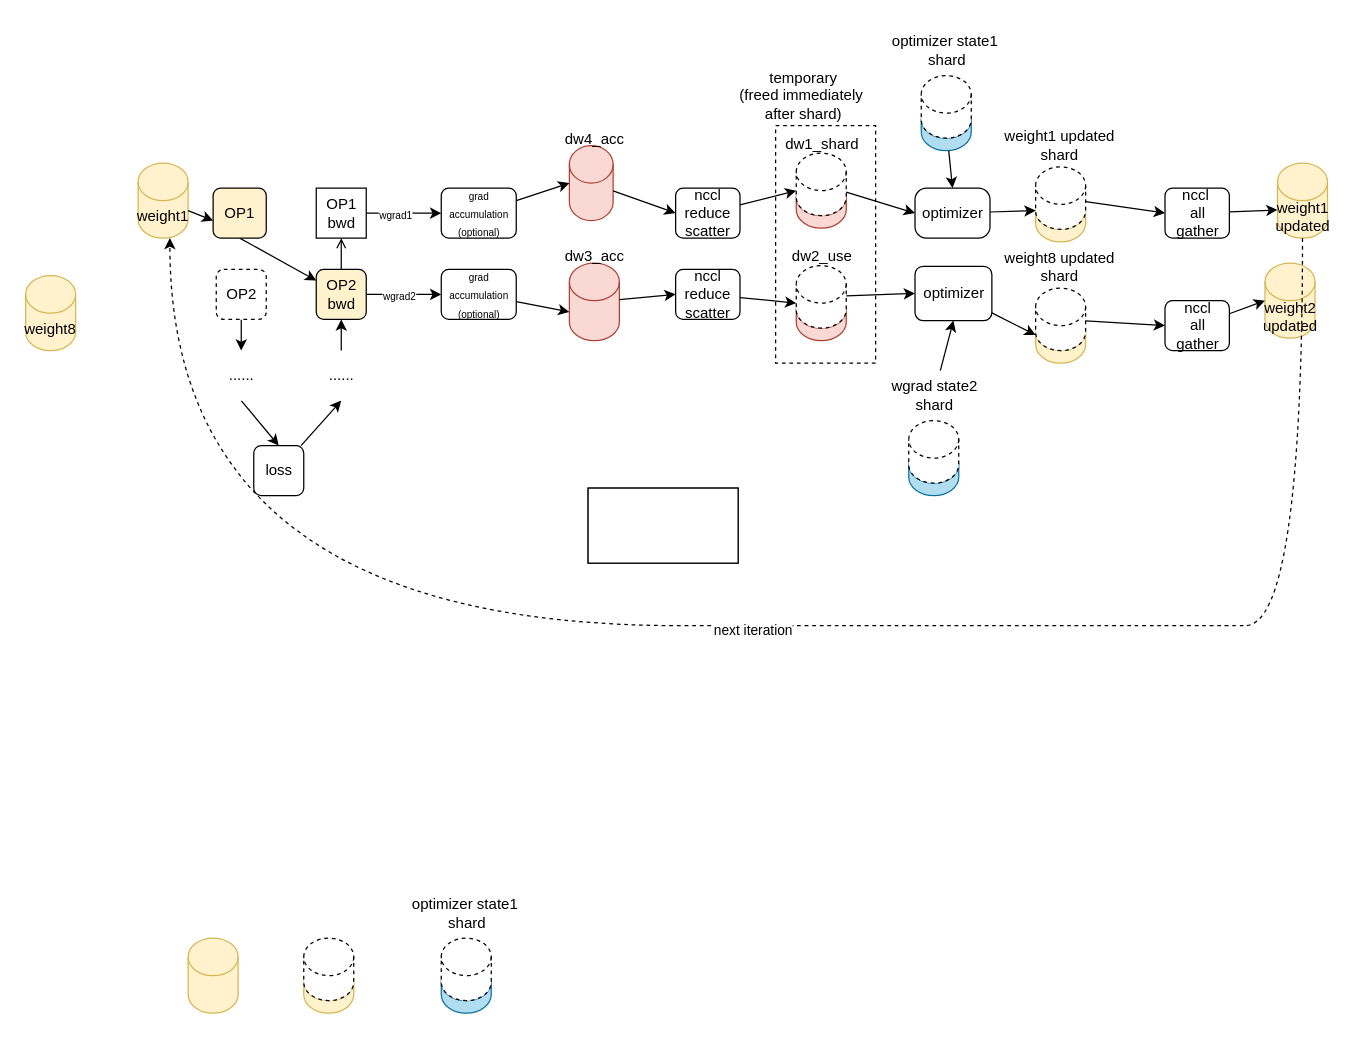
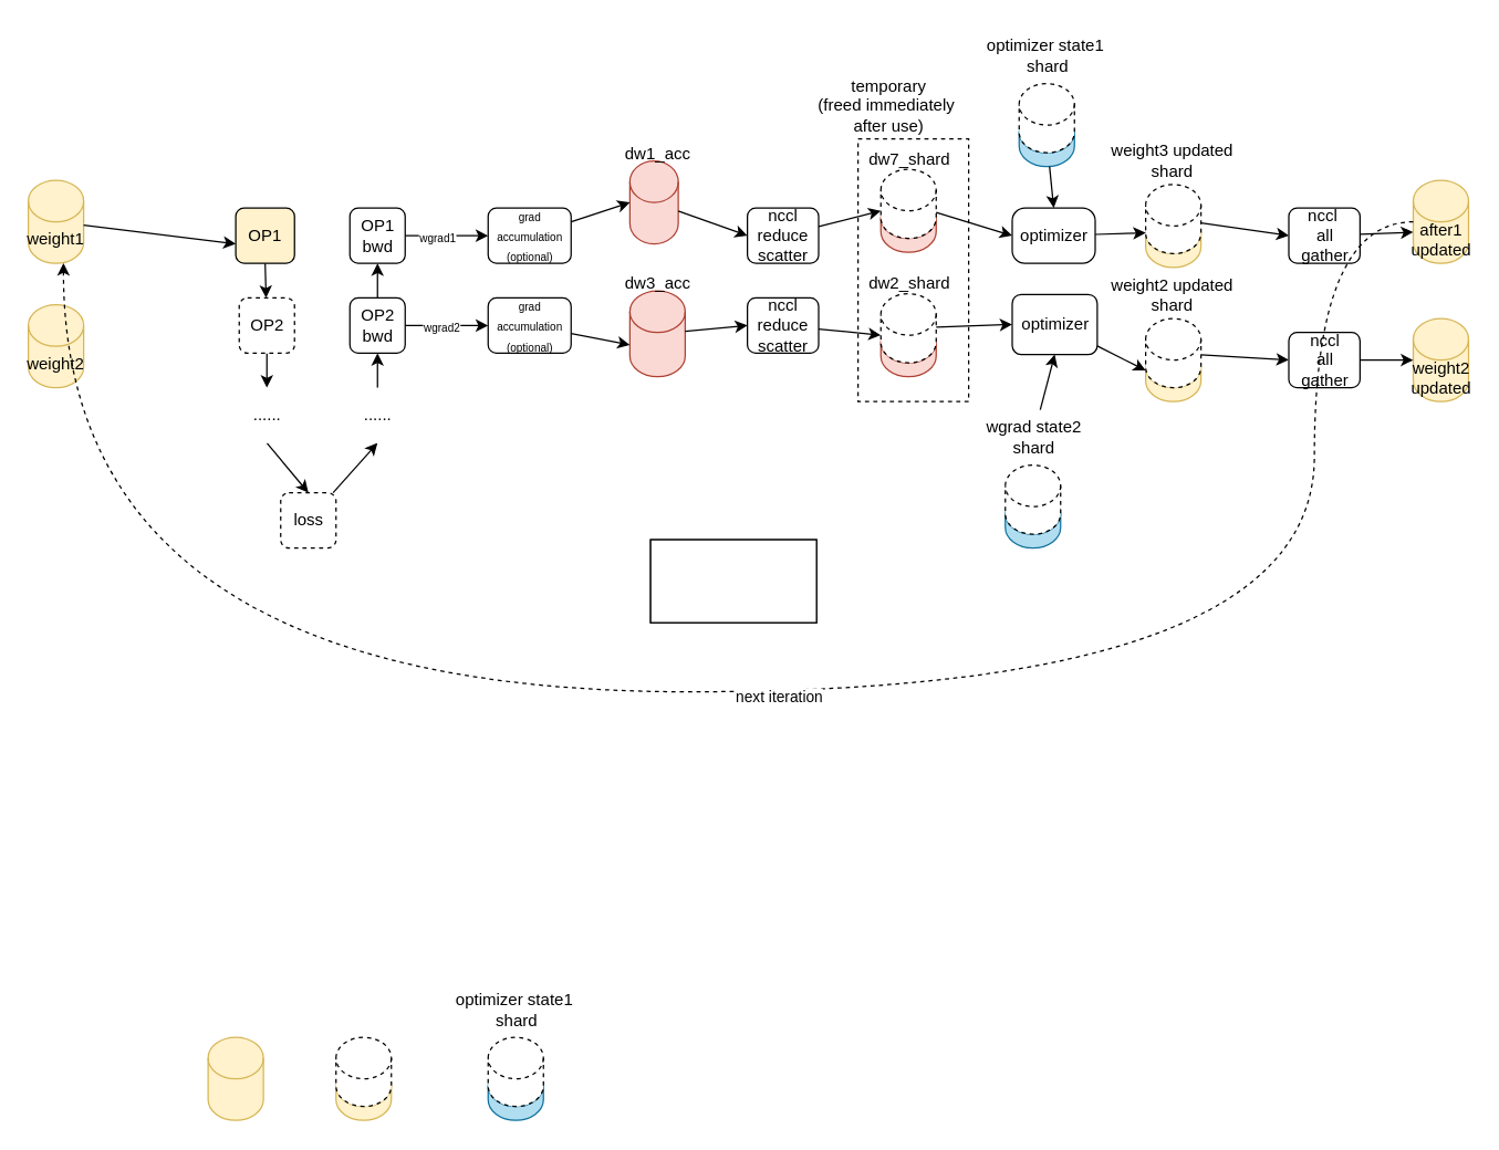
- <mxCell id="91" value="&lt;div&gt;temporary&lt;/div&gt;&lt;div&gt;(freed immediately&amp;nbsp;&lt;/div&gt;&lt;div&gt;after shard)&lt;br&gt;&lt;/div&gt;" style="text;html=1;align=center;verticalAlign=middle;resizable=0;points=[];autosize=1;strokeColor=none;fillColor=none;" vertex="1" parent="1"><mxGeometry x="576.5" y="46" width="130" height="60" as="geometry" /></mxCell>
+ <mxCell id="91" value="&lt;div&gt;temporary&lt;/div&gt;&lt;div&gt;(freed immediately&amp;nbsp;&lt;/div&gt;&lt;div&gt;after use)&lt;br&gt;&lt;/div&gt;" style="text;html=1;align=center;verticalAlign=middle;resizable=0;points=[];autosize=1;strokeColor=none;fillColor=none;" vertex="1" parent="1"><mxGeometry x="576.5" y="46" width="130" height="60" as="geometry" /></mxCell>
- <mxCell id="80" value="&lt;div&gt;dw4_acc&lt;/div&gt;" style="text;html=1;align=center;verticalAlign=middle;resizable=0;points=[];autosize=1;strokeColor=none;fillColor=none;" vertex="1" parent="78"><mxGeometry width="70" height="30" as="geometry" /></mxCell>
+ <mxCell id="80" value="&lt;div&gt;dw1_acc&lt;/div&gt;" style="text;html=1;align=center;verticalAlign=middle;resizable=0;points=[];autosize=1;strokeColor=none;fillColor=none;" vertex="1" parent="78"><mxGeometry width="70" height="30" as="geometry" /></mxCell>
- <mxCell id="37" value="&lt;div&gt;dw1_shard&lt;/div&gt;" style="text;html=1;align=center;verticalAlign=middle;resizable=0;points=[];autosize=1;strokeColor=none;fillColor=none;" vertex="1" parent="34"><mxGeometry width="80" height="30" as="geometry" /></mxCell>
+ <mxCell id="37" value="&lt;div&gt;dw7_shard&lt;/div&gt;" style="text;html=1;align=center;verticalAlign=middle;resizable=0;points=[];autosize=1;strokeColor=none;fillColor=none;" vertex="1" parent="34"><mxGeometry width="80" height="30" as="geometry" /></mxCell>
- <mxCell id="63" value="&lt;div&gt;weight1 updated&lt;/div&gt;&lt;div&gt;shard&lt;br&gt;&lt;/div&gt;" style="text;html=1;align=center;verticalAlign=middle;resizable=0;points=[];autosize=1;strokeColor=none;fillColor=none;" vertex="1" parent="60"><mxGeometry width="110" height="40" as="geometry" /></mxCell>
+ <mxCell id="63" value="&lt;div&gt;weight3 updated&lt;/div&gt;&lt;div&gt;shard&lt;br&gt;&lt;/div&gt;" style="text;html=1;align=center;verticalAlign=middle;resizable=0;points=[];autosize=1;strokeColor=none;fillColor=none;" vertex="1" parent="60"><mxGeometry width="110" height="40" as="geometry" /></mxCell>
- <mxCell id="26" value="weight1" style="shape=cylinder3;whiteSpace=wrap;html=1;boundedLbl=1;backgroundOutline=1;size=15;fillColor=#fff2cc;strokeColor=#d6b656;" vertex="1" parent="1"><mxGeometry x="110" y="130" width="40" height="60" as="geometry" /></mxCell>
+ <mxCell id="26" value="weight1" style="shape=cylinder3;whiteSpace=wrap;html=1;boundedLbl=1;backgroundOutline=1;size=15;fillColor=#fff2cc;strokeColor=#d6b656;" vertex="1" parent="1"><mxGeometry x="20" y="130" width="40" height="60" as="geometry" /></mxCell>
- <mxCell id="15" value="&lt;div&gt;OP1&lt;/div&gt;&lt;div&gt;bwd&lt;/div&gt;" style="whiteSpace=wrap;html=1;rounded=0;" vertex="1" parent="1"><mxGeometry x="252.5" y="150" width="40" height="40" as="geometry" /></mxCell>
+ <mxCell id="15" value="&lt;div&gt;OP1&lt;/div&gt;&lt;div&gt;bwd&lt;/div&gt;" style="rounded=1;whiteSpace=wrap;html=1;" vertex="1" parent="1"><mxGeometry x="252.5" y="150" width="40" height="40" as="geometry" /></mxCell>
- <mxCell id="29" value="&lt;div&gt;weight1&lt;/div&gt;&lt;div&gt;updated&lt;/div&gt;" style="shape=cylinder3;whiteSpace=wrap;html=1;boundedLbl=1;backgroundOutline=1;size=15;fillColor=#fff2cc;strokeColor=#d6b656;" vertex="1" parent="1"><mxGeometry x="1021.5" y="130" width="40" height="60" as="geometry" /></mxCell>
+ <mxCell id="29" value="&lt;div&gt;after1&lt;/div&gt;&lt;div&gt;updated&lt;/div&gt;" style="shape=cylinder3;whiteSpace=wrap;html=1;boundedLbl=1;backgroundOutline=1;size=15;fillColor=#fff2cc;strokeColor=#d6b656;" vertex="1" parent="1"><mxGeometry x="1021.5" y="130" width="40" height="60" as="geometry" /></mxCell>
- <mxCell id="19" style="rounded=0;orthogonalLoop=1;jettySize=auto;html=1;entryX=0.5;entryY=1;entryDx=0;entryDy=0;exitX=0.5;exitY=0;exitDx=0;exitDy=0;endArrow=open;" edge="1" parent="1" source="12" target="15"><mxGeometry relative="1" as="geometry"><mxPoint x="289.748" y="215" as="sourcePoint" /><mxPoint x="285.26" y="178.24" as="targetPoint" /></mxGeometry></mxCell>
+ <mxCell id="19" style="rounded=0;orthogonalLoop=1;jettySize=auto;html=1;entryX=0.5;entryY=1;entryDx=0;entryDy=0;exitX=0.5;exitY=0;exitDx=0;exitDy=0;" edge="1" parent="1" source="12" target="15"><mxGeometry relative="1" as="geometry"><mxPoint x="289.748" y="215" as="sourcePoint" /><mxPoint x="285.26" y="178.24" as="targetPoint" /></mxGeometry></mxCell>
- <mxCell id="2" style="rounded=0;orthogonalLoop=1;jettySize=auto;html=1;exitX=0.5;exitY=1;exitDx=0;exitDy=0;" edge="1" parent="1" source="3" target="12"><mxGeometry relative="1" as="geometry" /></mxCell>
+ <mxCell id="2" style="rounded=0;orthogonalLoop=1;jettySize=auto;html=1;exitX=0.5;exitY=1;exitDx=0;exitDy=0;" edge="1" parent="1" source="3" target="5"><mxGeometry relative="1" as="geometry" /></mxCell>
- <mxCell id="41" value="&lt;div&gt;dw2_use&lt;/div&gt;" style="text;html=1;align=center;verticalAlign=middle;resizable=0;points=[];autosize=1;strokeColor=none;fillColor=none;" vertex="1" parent="38"><mxGeometry width="80" height="30" as="geometry" /></mxCell>
+ <mxCell id="41" value="&lt;div&gt;dw2_shard&lt;/div&gt;" style="text;html=1;align=center;verticalAlign=middle;resizable=0;points=[];autosize=1;strokeColor=none;fillColor=none;" vertex="1" parent="38"><mxGeometry width="80" height="30" as="geometry" /></mxCell>
- <mxCell id="67" value="&lt;div&gt;weight8 updated&lt;/div&gt;&lt;div&gt;shard&lt;br&gt;&lt;/div&gt;" style="text;html=1;align=center;verticalAlign=middle;resizable=0;points=[];autosize=1;strokeColor=none;fillColor=none;" vertex="1" parent="64"><mxGeometry width="110" height="40" as="geometry" /></mxCell>
+ <mxCell id="67" value="&lt;div&gt;weight2 updated&lt;/div&gt;&lt;div&gt;shard&lt;br&gt;&lt;/div&gt;" style="text;html=1;align=center;verticalAlign=middle;resizable=0;points=[];autosize=1;strokeColor=none;fillColor=none;" vertex="1" parent="64"><mxGeometry width="110" height="40" as="geometry" /></mxCell>
- <mxCell id="12" value="&lt;div&gt;OP2&lt;/div&gt;&lt;div&gt;bwd&lt;/div&gt;" style="rounded=1;whiteSpace=wrap;html=1;fillColor=#fff2cc;" vertex="1" parent="1"><mxGeometry x="252.5" y="215" width="40" height="40" as="geometry" /></mxCell>
+ <mxCell id="12" value="&lt;div&gt;OP2&lt;/div&gt;&lt;div&gt;bwd&lt;/div&gt;" style="rounded=1;whiteSpace=wrap;html=1;" vertex="1" parent="1"><mxGeometry x="252.5" y="215" width="40" height="40" as="geometry" /></mxCell>
- <mxCell id="30" value="&lt;div&gt;weight2&lt;/div&gt;&lt;div&gt;updated&lt;/div&gt;" style="shape=cylinder3;whiteSpace=wrap;html=1;boundedLbl=1;backgroundOutline=1;size=15;fillColor=#fff2cc;strokeColor=#d6b656;" vertex="1" parent="1"><mxGeometry x="1011.5" y="210" width="40" height="60" as="geometry" /></mxCell>
+ <mxCell id="30" value="&lt;div&gt;weight2&lt;/div&gt;&lt;div&gt;updated&lt;/div&gt;" style="shape=cylinder3;whiteSpace=wrap;html=1;boundedLbl=1;backgroundOutline=1;size=15;fillColor=#fff2cc;strokeColor=#d6b656;" vertex="1" parent="1"><mxGeometry x="1021.5" y="230" width="40" height="60" as="geometry" /></mxCell>
- <mxCell id="27" value="weight8" style="shape=cylinder3;whiteSpace=wrap;html=1;boundedLbl=1;backgroundOutline=1;size=15;fillColor=#fff2cc;strokeColor=#d6b656;" vertex="1" parent="1"><mxGeometry x="20" y="220" width="40" height="60" as="geometry" /></mxCell>
+ <mxCell id="27" value="weight2" style="shape=cylinder3;whiteSpace=wrap;html=1;boundedLbl=1;backgroundOutline=1;size=15;fillColor=#fff2cc;strokeColor=#d6b656;" vertex="1" parent="1"><mxGeometry x="20" y="220" width="40" height="60" as="geometry" /></mxCell>
- <mxCell id="9" value="loss" style="rounded=1;whiteSpace=wrap;html=1;" vertex="1" parent="1"><mxGeometry x="202.5" y="356" width="40" height="40" as="geometry" /></mxCell>
+ <mxCell id="9" value="loss" style="rounded=1;whiteSpace=wrap;html=1;dashed=1;" vertex="1" parent="1"><mxGeometry x="202.5" y="356" width="40" height="40" as="geometry" /></mxCell>
